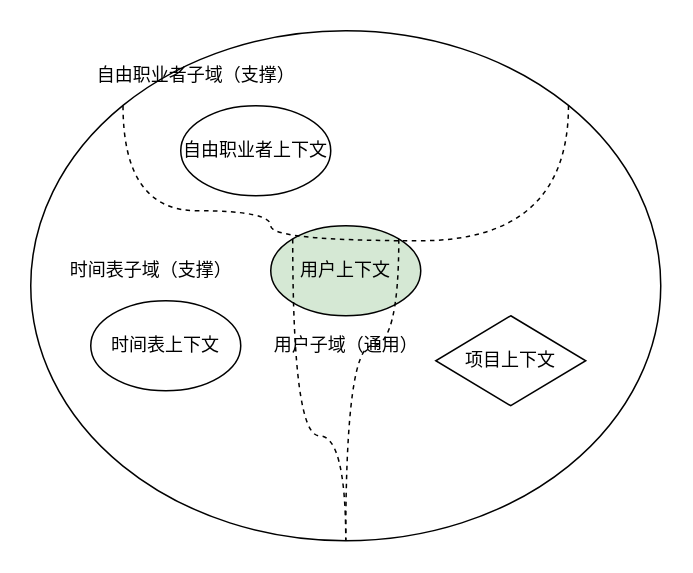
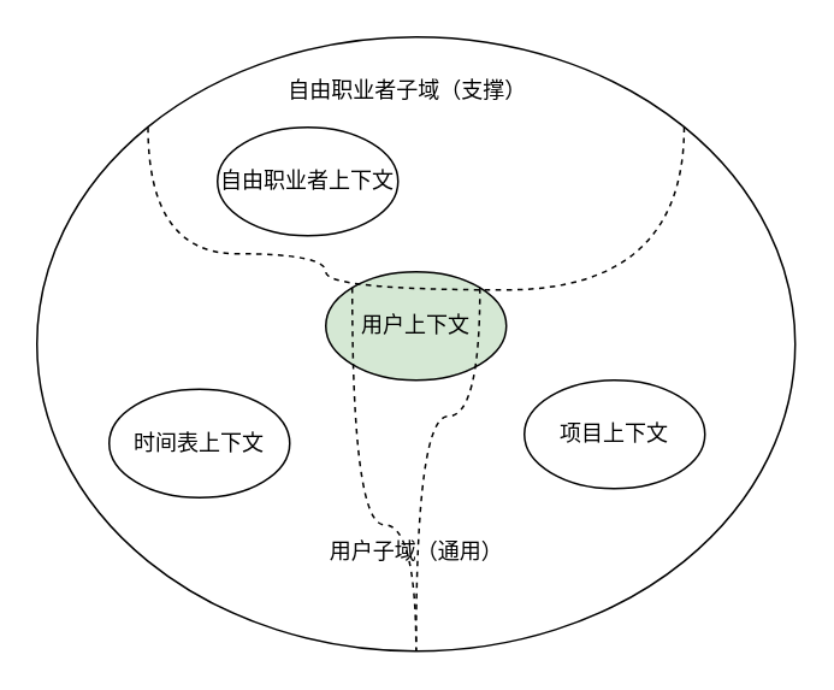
- <mxCell id="11" value="自由职业者子域（支撑）" style="text;html=1;align=center;verticalAlign=middle;resizable=0;points=[];autosize=1;" parent="1" vertex="1"><mxGeometry x="55" y="40" width="150" height="20" as="geometry" /></mxCell>
+ <mxCell id="11" value="自由职业者子域（支撑）" style="text;html=1;align=center;verticalAlign=middle;resizable=0;points=[];autosize=1;" parent="1" vertex="1"><mxGeometry x="150" y="40" width="150" height="20" as="geometry" /></mxCell>
- <mxCell id="12" value="时间表子域（支撑）" style="text;html=1;align=center;verticalAlign=middle;resizable=0;points=[];autosize=1;" parent="1" vertex="1"><mxGeometry x="40" y="170" width="120" height="20" as="geometry" /></mxCell>
- <mxCell id="5" value="时间表上下文" style="ellipse;whiteSpace=wrap;html=1;" parent="1" vertex="1"><mxGeometry x="60" y="200" width="100" height="60" as="geometry" /></mxCell>
+ <mxCell id="5" value="时间表上下文" style="ellipse;whiteSpace=wrap;html=1;" parent="1" vertex="1"><mxGeometry x="60" y="215" width="100" height="60" as="geometry" /></mxCell>
- <mxCell id="10" value="用户子域（通用）" style="text;html=1;align=center;verticalAlign=middle;resizable=0;points=[];autosize=1;" parent="1" vertex="1"><mxGeometry x="175" y="220" width="110" height="20" as="geometry" /></mxCell>
+ <mxCell id="10" value="用户子域（通用）" style="text;html=1;align=center;verticalAlign=middle;resizable=0;points=[];autosize=1;" parent="1" vertex="1"><mxGeometry x="175" y="295" width="110" height="20" as="geometry" /></mxCell>
- <mxCell id="6" value="项目上下文" style="rhombus;whiteSpace=wrap;html=1;" parent="1" vertex="1"><mxGeometry x="290" y="210" width="100" height="60" as="geometry" /></mxCell>
+ <mxCell id="6" value="项目上下文" style="ellipse;whiteSpace=wrap;html=1;" parent="1" vertex="1"><mxGeometry x="290" y="210" width="100" height="60" as="geometry" /></mxCell>
